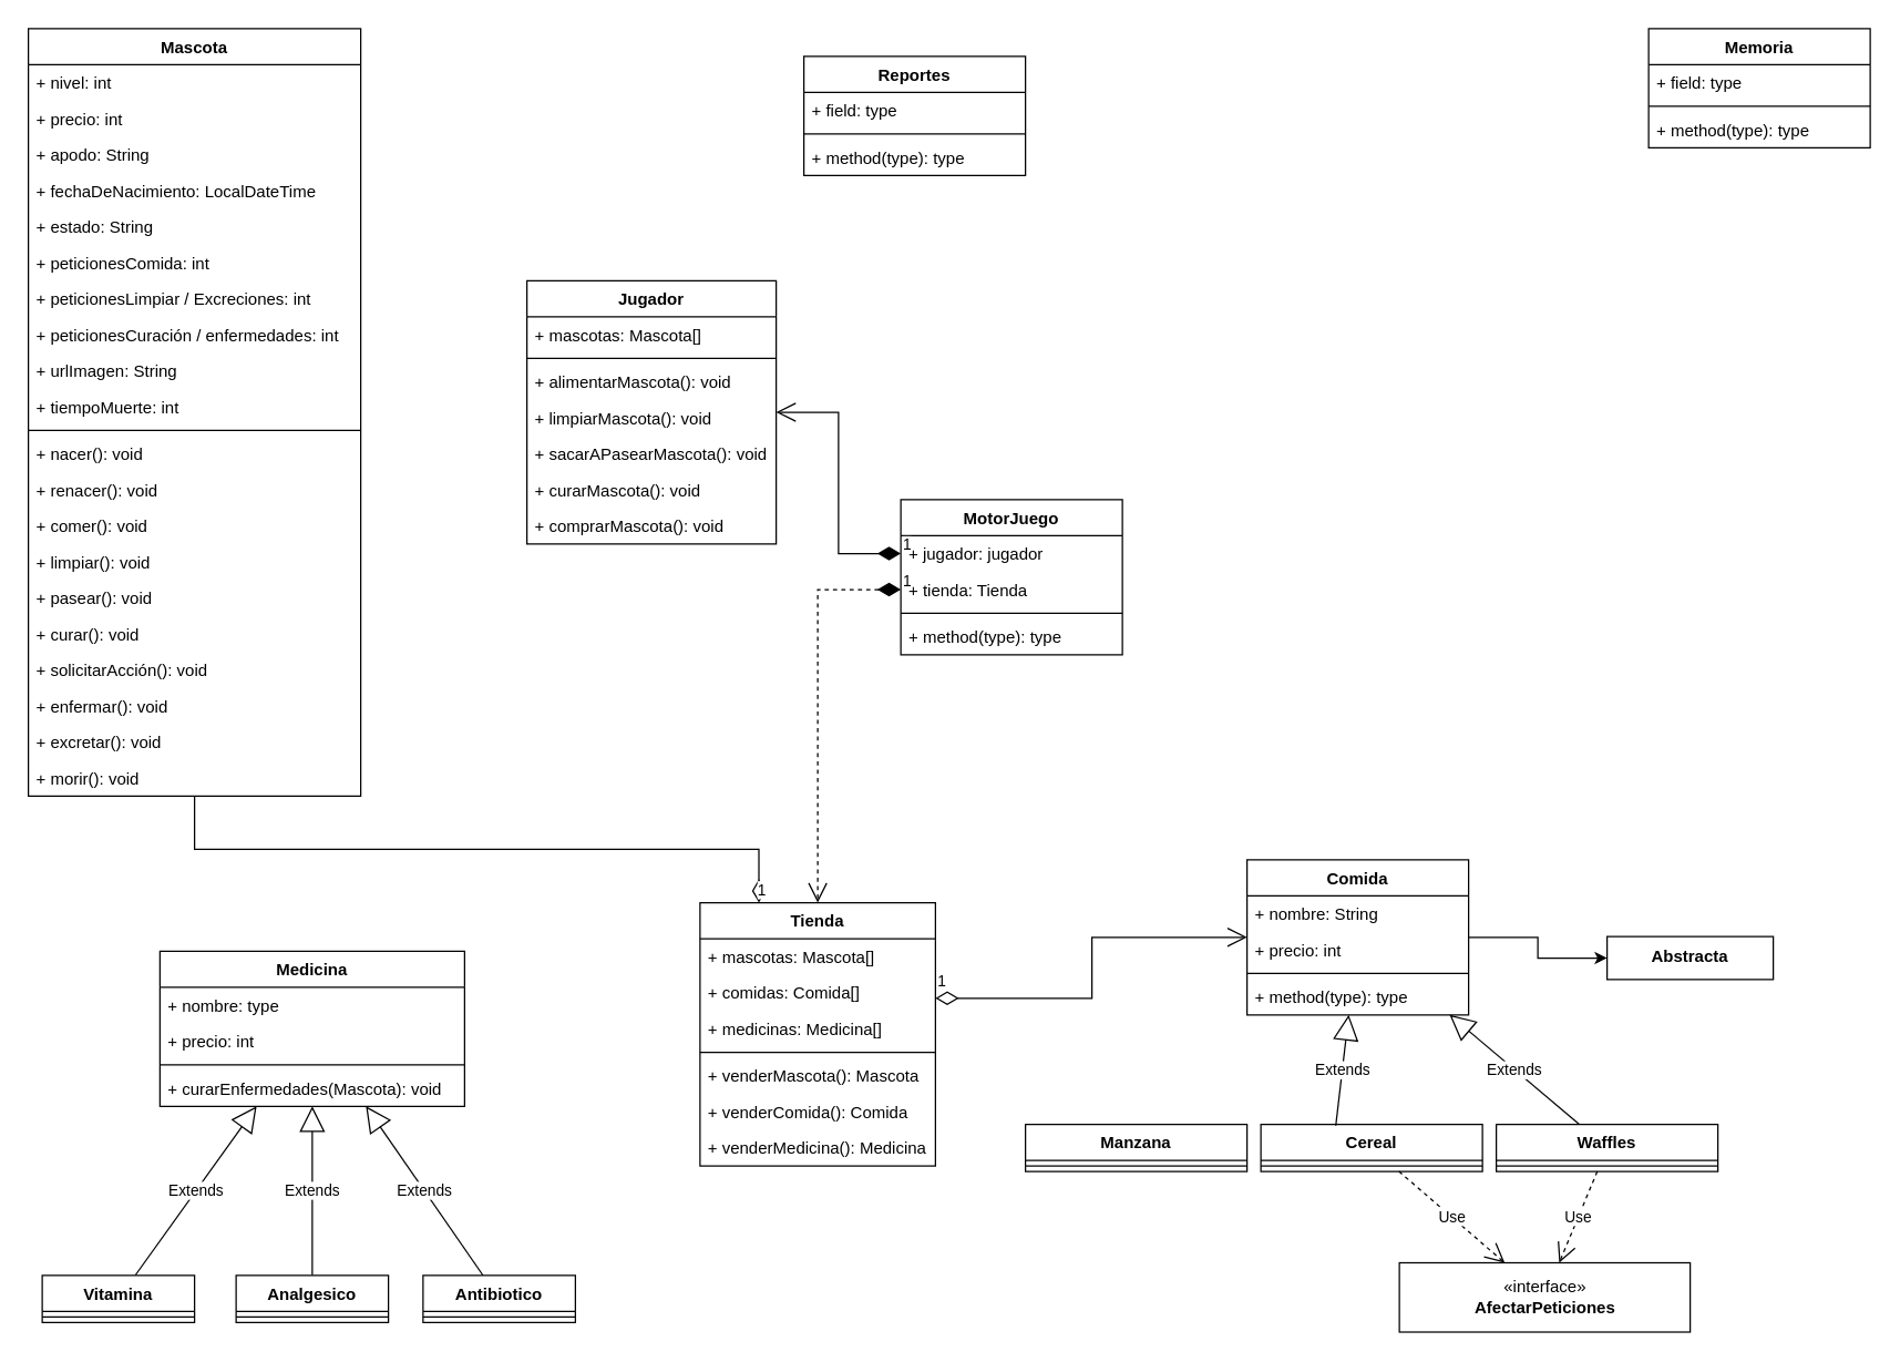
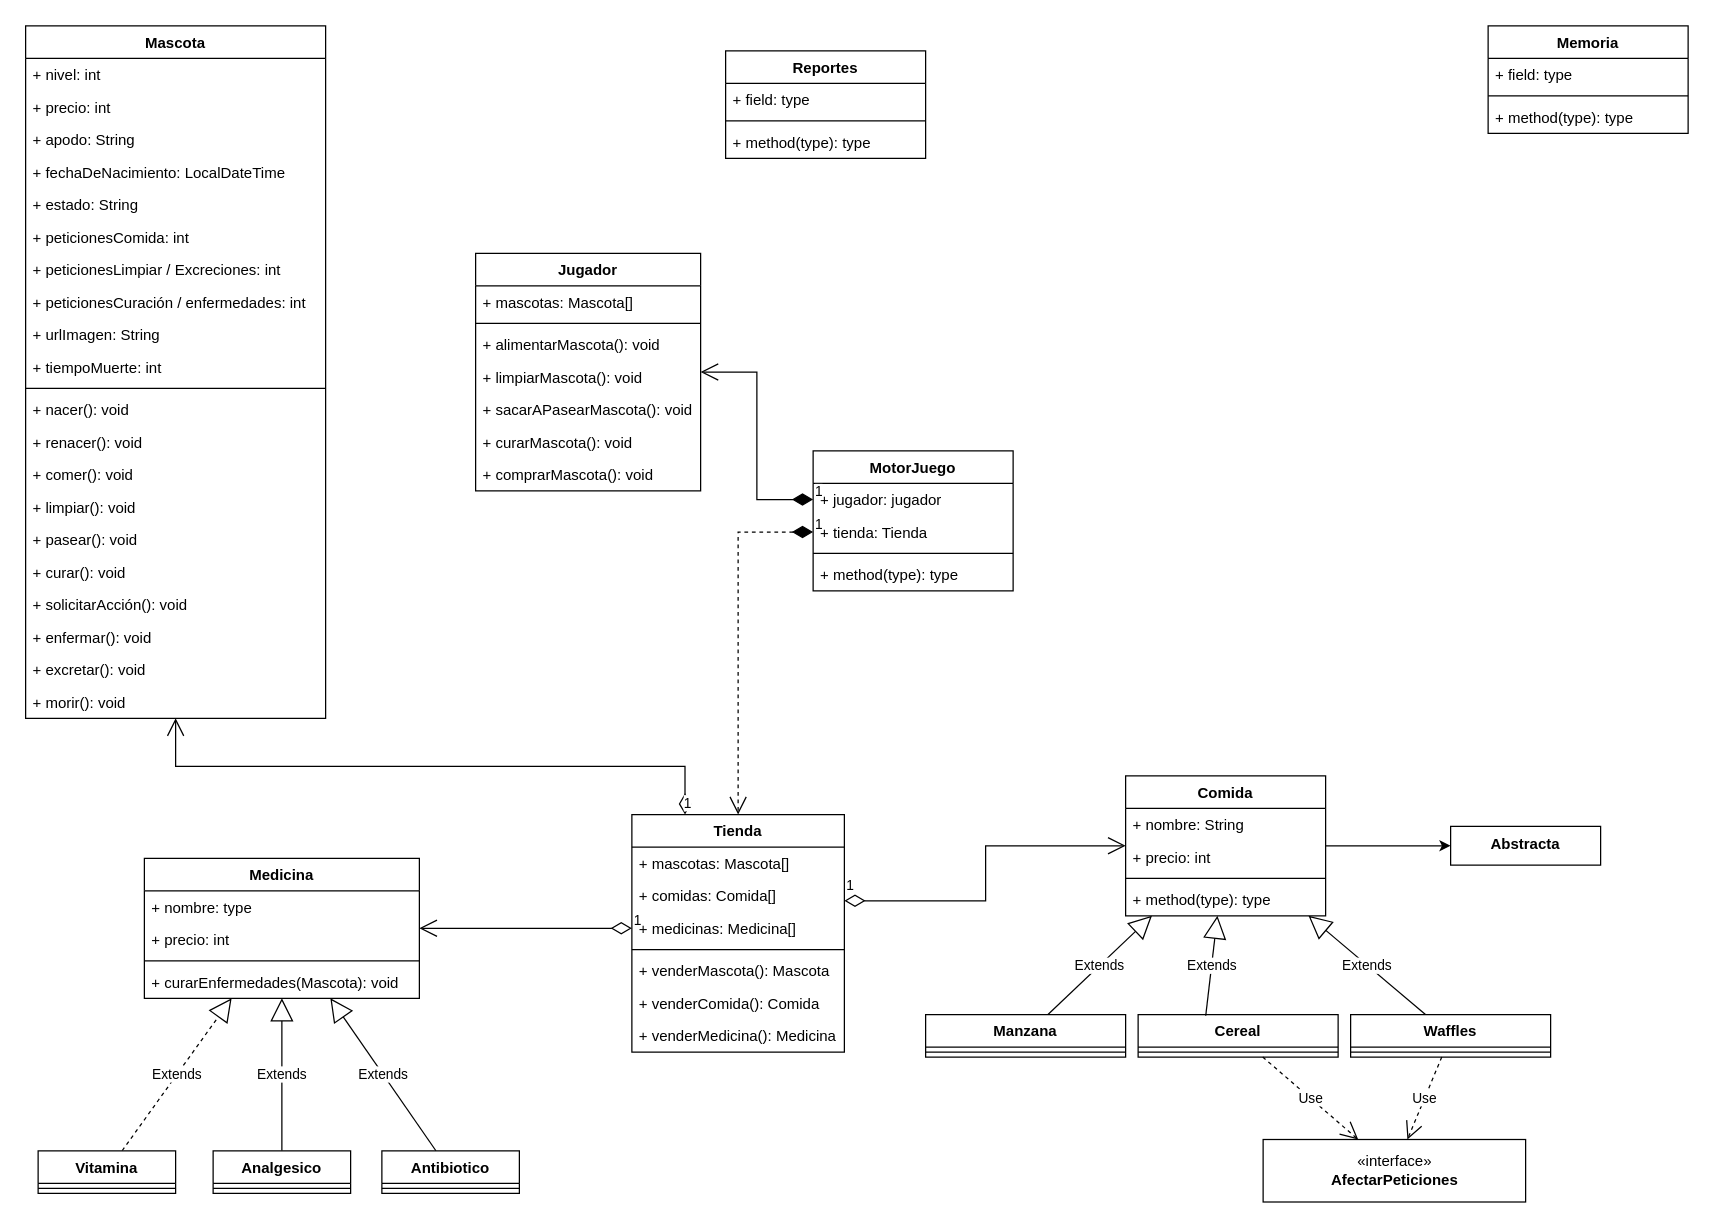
- <mxCell id="86" value="1" style="endArrow=none;html=1;endSize=12;startArrow=diamondThin;startSize=14;startFill=0;edgeStyle=orthogonalEdgeStyle;align=left;verticalAlign=bottom;rounded=0;exitX=0.25;exitY=0;exitDx=0;exitDy=0;" edge="1" parent="1" source="2" target="10"><mxGeometry x="-1" y="3" relative="1" as="geometry"><mxPoint x="560" y="610" as="sourcePoint" /><mxPoint x="270" y="306.947" as="targetPoint" /></mxGeometry></mxCell>
+ <mxCell id="86" value="1" style="endArrow=open;html=1;endSize=12;startArrow=diamondThin;startSize=14;startFill=0;edgeStyle=orthogonalEdgeStyle;align=left;verticalAlign=bottom;rounded=0;exitX=0.25;exitY=0;exitDx=0;exitDy=0;" edge="1" parent="1" source="2" target="10"><mxGeometry x="-1" y="3" relative="1" as="geometry"><mxPoint x="560" y="610" as="sourcePoint" /><mxPoint x="270" y="306.947" as="targetPoint" /></mxGeometry></mxCell>
- <mxCell id="64" value="Abstracta" style="whiteSpace=wrap;html=1;verticalAlign=top;fontStyle=1;startSize=26;" vertex="1" parent="1"><mxGeometry x="1160" y="675.5" width="120" height="31" as="geometry" /></mxCell>
+ <mxCell id="64" value="Abstracta" style="whiteSpace=wrap;html=1;verticalAlign=top;fontStyle=1;startSize=26;" vertex="1" parent="1"><mxGeometry x="1160" y="660.5" width="120" height="31" as="geometry" /></mxCell>
+ <mxCell id="87" value="1" style="endArrow=open;html=1;endSize=12;startArrow=diamondThin;startSize=14;startFill=0;edgeStyle=orthogonalEdgeStyle;align=left;verticalAlign=bottom;rounded=0;" edge="1" parent="1" source="5" target="38"><mxGeometry x="-1" y="3" relative="1" as="geometry"><mxPoint x="490" y="680" as="sourcePoint" /><mxPoint x="390" y="584" as="targetPoint" /></mxGeometry></mxCell>
+ <mxCell id="72" value="Extends" style="endArrow=block;endSize=16;endFill=0;html=1;rounded=0;" edge="1" parent="1" source="66" target="33"><mxGeometry width="160" relative="1" as="geometry"><mxPoint x="620" y="911" as="sourcePoint" /><mxPoint x="780" y="911" as="targetPoint" /></mxGeometry></mxCell>
- <mxCell id="77" value="Extends" style="endArrow=block;endSize=16;endFill=0;html=1;rounded=0;" edge="1" source="78" parent="1" target="38"><mxGeometry width="160" relative="1" as="geometry"><mxPoint x="-40" y="995" as="sourcePoint" /><mxPoint x="261.053" y="816" as="targetPoint" /></mxGeometry></mxCell>
+ <mxCell id="77" value="Extends" style="endArrow=block;endSize=16;endFill=0;html=1;rounded=0;dashed=1;" edge="1" source="78" parent="1" target="38"><mxGeometry width="160" relative="1" as="geometry"><mxPoint x="-40" y="995" as="sourcePoint" /><mxPoint x="261.053" y="816" as="targetPoint" /></mxGeometry></mxCell>
